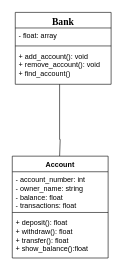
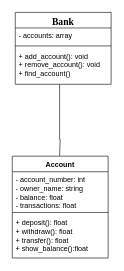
- <mxCell id="3" value="- float: array" style="text;strokeColor=none;fillColor=none;align=left;verticalAlign=top;spacingLeft=4;spacingRight=4;overflow=hidden;rotatable=0;points=[[0,0.5],[1,0.5]];portConstraint=eastwest;whiteSpace=wrap;html=1;" vertex="1" parent="2"><mxGeometry y="26" width="160" height="26" as="geometry" /></mxCell>
+ <mxCell id="3" value="- accounts: array" style="text;strokeColor=none;fillColor=none;align=left;verticalAlign=top;spacingLeft=4;spacingRight=4;overflow=hidden;rotatable=0;points=[[0,0.5],[1,0.5]];portConstraint=eastwest;whiteSpace=wrap;html=1;" vertex="1" parent="2"><mxGeometry y="26" width="160" height="26" as="geometry" /></mxCell>
